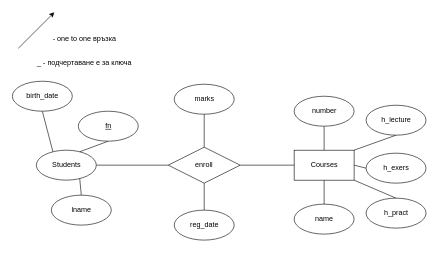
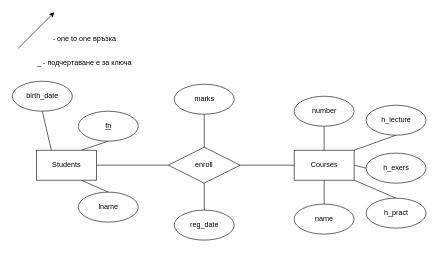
- <mxCell id="6" value="Students" style="ellipse;html=1;dashed=0;whitespace=wrap;glass=0;shadow=0;" parent="1" vertex="1"><mxGeometry x="60" y="250" width="100" height="50" as="geometry" /></mxCell>
+ <mxCell id="6" value="Students" style="html=1;dashed=0;whitespace=wrap;glass=0;rounded=0;shadow=0;" parent="1" vertex="1"><mxGeometry x="60" y="250" width="100" height="50" as="geometry" /></mxCell>
- <mxCell id="7" value="lname" style="shape=ellipse;html=1;dashed=0;whitespace=wrap;perimeter=ellipsePerimeter;" parent="1" vertex="1"><mxGeometry x="85" y="325" width="100" height="50" as="geometry" /></mxCell>
+ <mxCell id="7" value="lname" style="shape=ellipse;html=1;dashed=0;whitespace=wrap;perimeter=ellipsePerimeter;" parent="1" vertex="1"><mxGeometry x="130" y="320" width="100" height="50" as="geometry" /></mxCell>
